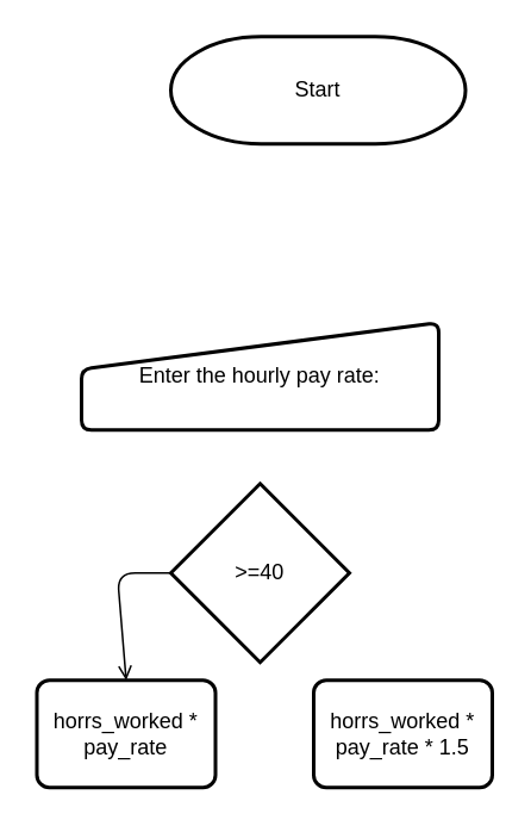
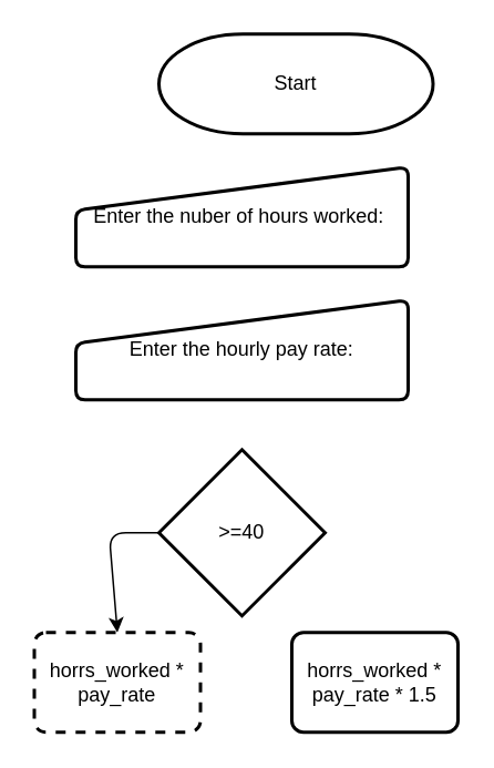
+ <mxCell id="3" value="Enter the nuber of hours worked:&amp;nbsp;" style="html=1;strokeWidth=2;shape=manualInput;whiteSpace=wrap;rounded=1;size=26;arcSize=11;" vertex="1" parent="1"><mxGeometry x="45" y="100" width="200" height="60" as="geometry" /></mxCell>
- <mxCell id="5" style="edgeStyle=none;html=1;entryX=0.5;entryY=0;entryDx=0;entryDy=0;endArrow=open;" edge="1" parent="1" source="6" target="7"><mxGeometry relative="1" as="geometry"><Array as="points"><mxPoint x="65" y="320" /></Array></mxGeometry></mxCell>
+ <mxCell id="5" style="edgeStyle=none;html=1;entryX=0.5;entryY=0;entryDx=0;entryDy=0;" edge="1" parent="1" source="6" target="7"><mxGeometry relative="1" as="geometry"><Array as="points"><mxPoint x="65" y="320" /></Array></mxGeometry></mxCell>
- <mxCell id="7" value="horrs_worked * pay_rate" style="rounded=1;whiteSpace=wrap;html=1;absoluteArcSize=1;arcSize=14;strokeWidth=2;" vertex="1" parent="1"><mxGeometry x="20" y="380" width="100" height="60" as="geometry" /></mxCell>
+ <mxCell id="7" value="horrs_worked * pay_rate" style="rounded=1;whiteSpace=wrap;html=1;absoluteArcSize=1;arcSize=14;strokeWidth=2;dashed=1;" vertex="1" parent="1"><mxGeometry x="20" y="380" width="100" height="60" as="geometry" /></mxCell>
